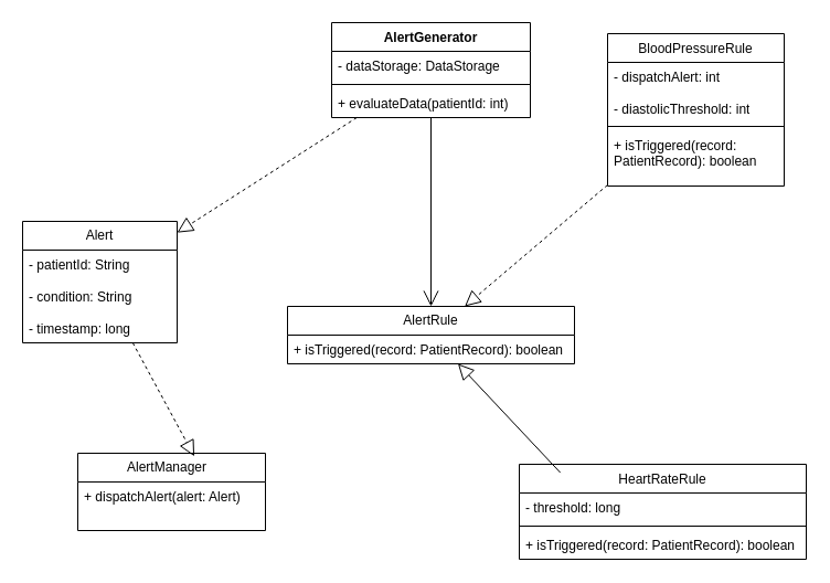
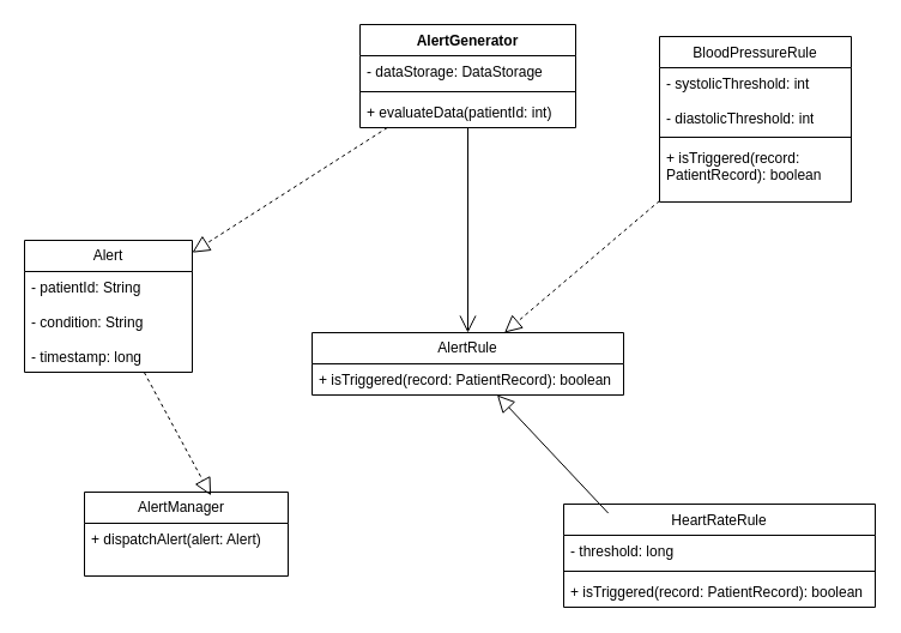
- <mxCell id="3" value="- dispatchAlert: int&amp;nbsp;&lt;div&gt;&lt;br&gt;&lt;/div&gt;&lt;div&gt;- diastolicThreshold: int&lt;/div&gt;" style="text;strokeColor=none;fillColor=none;align=left;verticalAlign=top;spacingLeft=4;spacingRight=4;overflow=hidden;rotatable=0;points=[[0,0.5],[1,0.5]];portConstraint=eastwest;whiteSpace=wrap;html=1;" vertex="1" parent="2"><mxGeometry y="26" width="160" height="54" as="geometry" /></mxCell>
+ <mxCell id="3" value="- systolicThreshold: int&amp;nbsp;&lt;div&gt;&lt;br&gt;&lt;/div&gt;&lt;div&gt;- diastolicThreshold: int&lt;/div&gt;" style="text;strokeColor=none;fillColor=none;align=left;verticalAlign=top;spacingLeft=4;spacingRight=4;overflow=hidden;rotatable=0;points=[[0,0.5],[1,0.5]];portConstraint=eastwest;whiteSpace=wrap;html=1;" vertex="1" parent="2"><mxGeometry y="26" width="160" height="54" as="geometry" /></mxCell>
